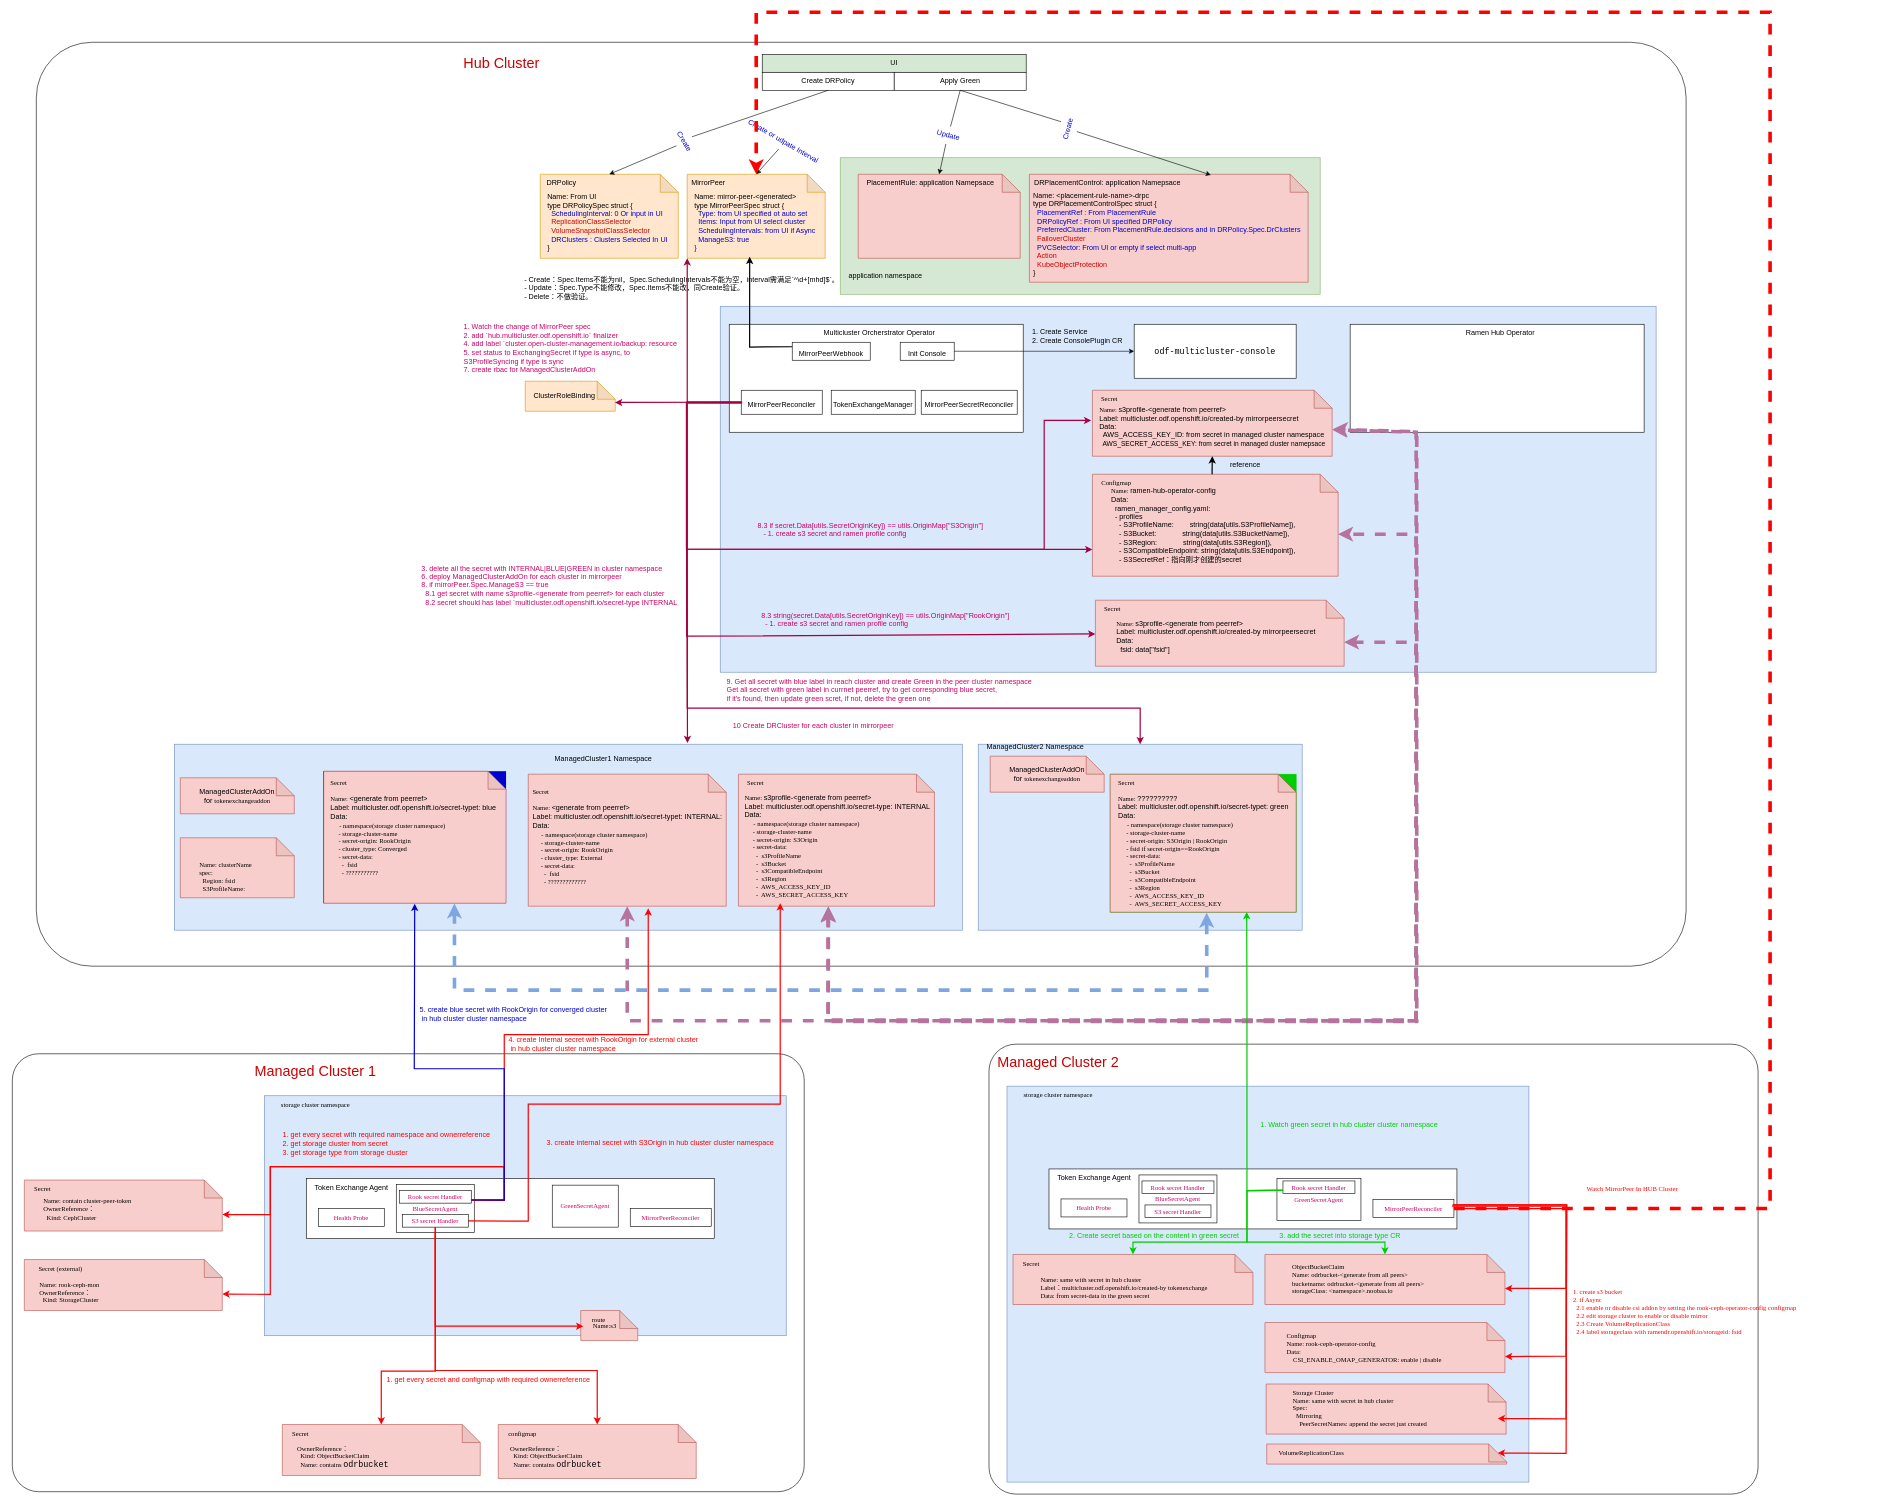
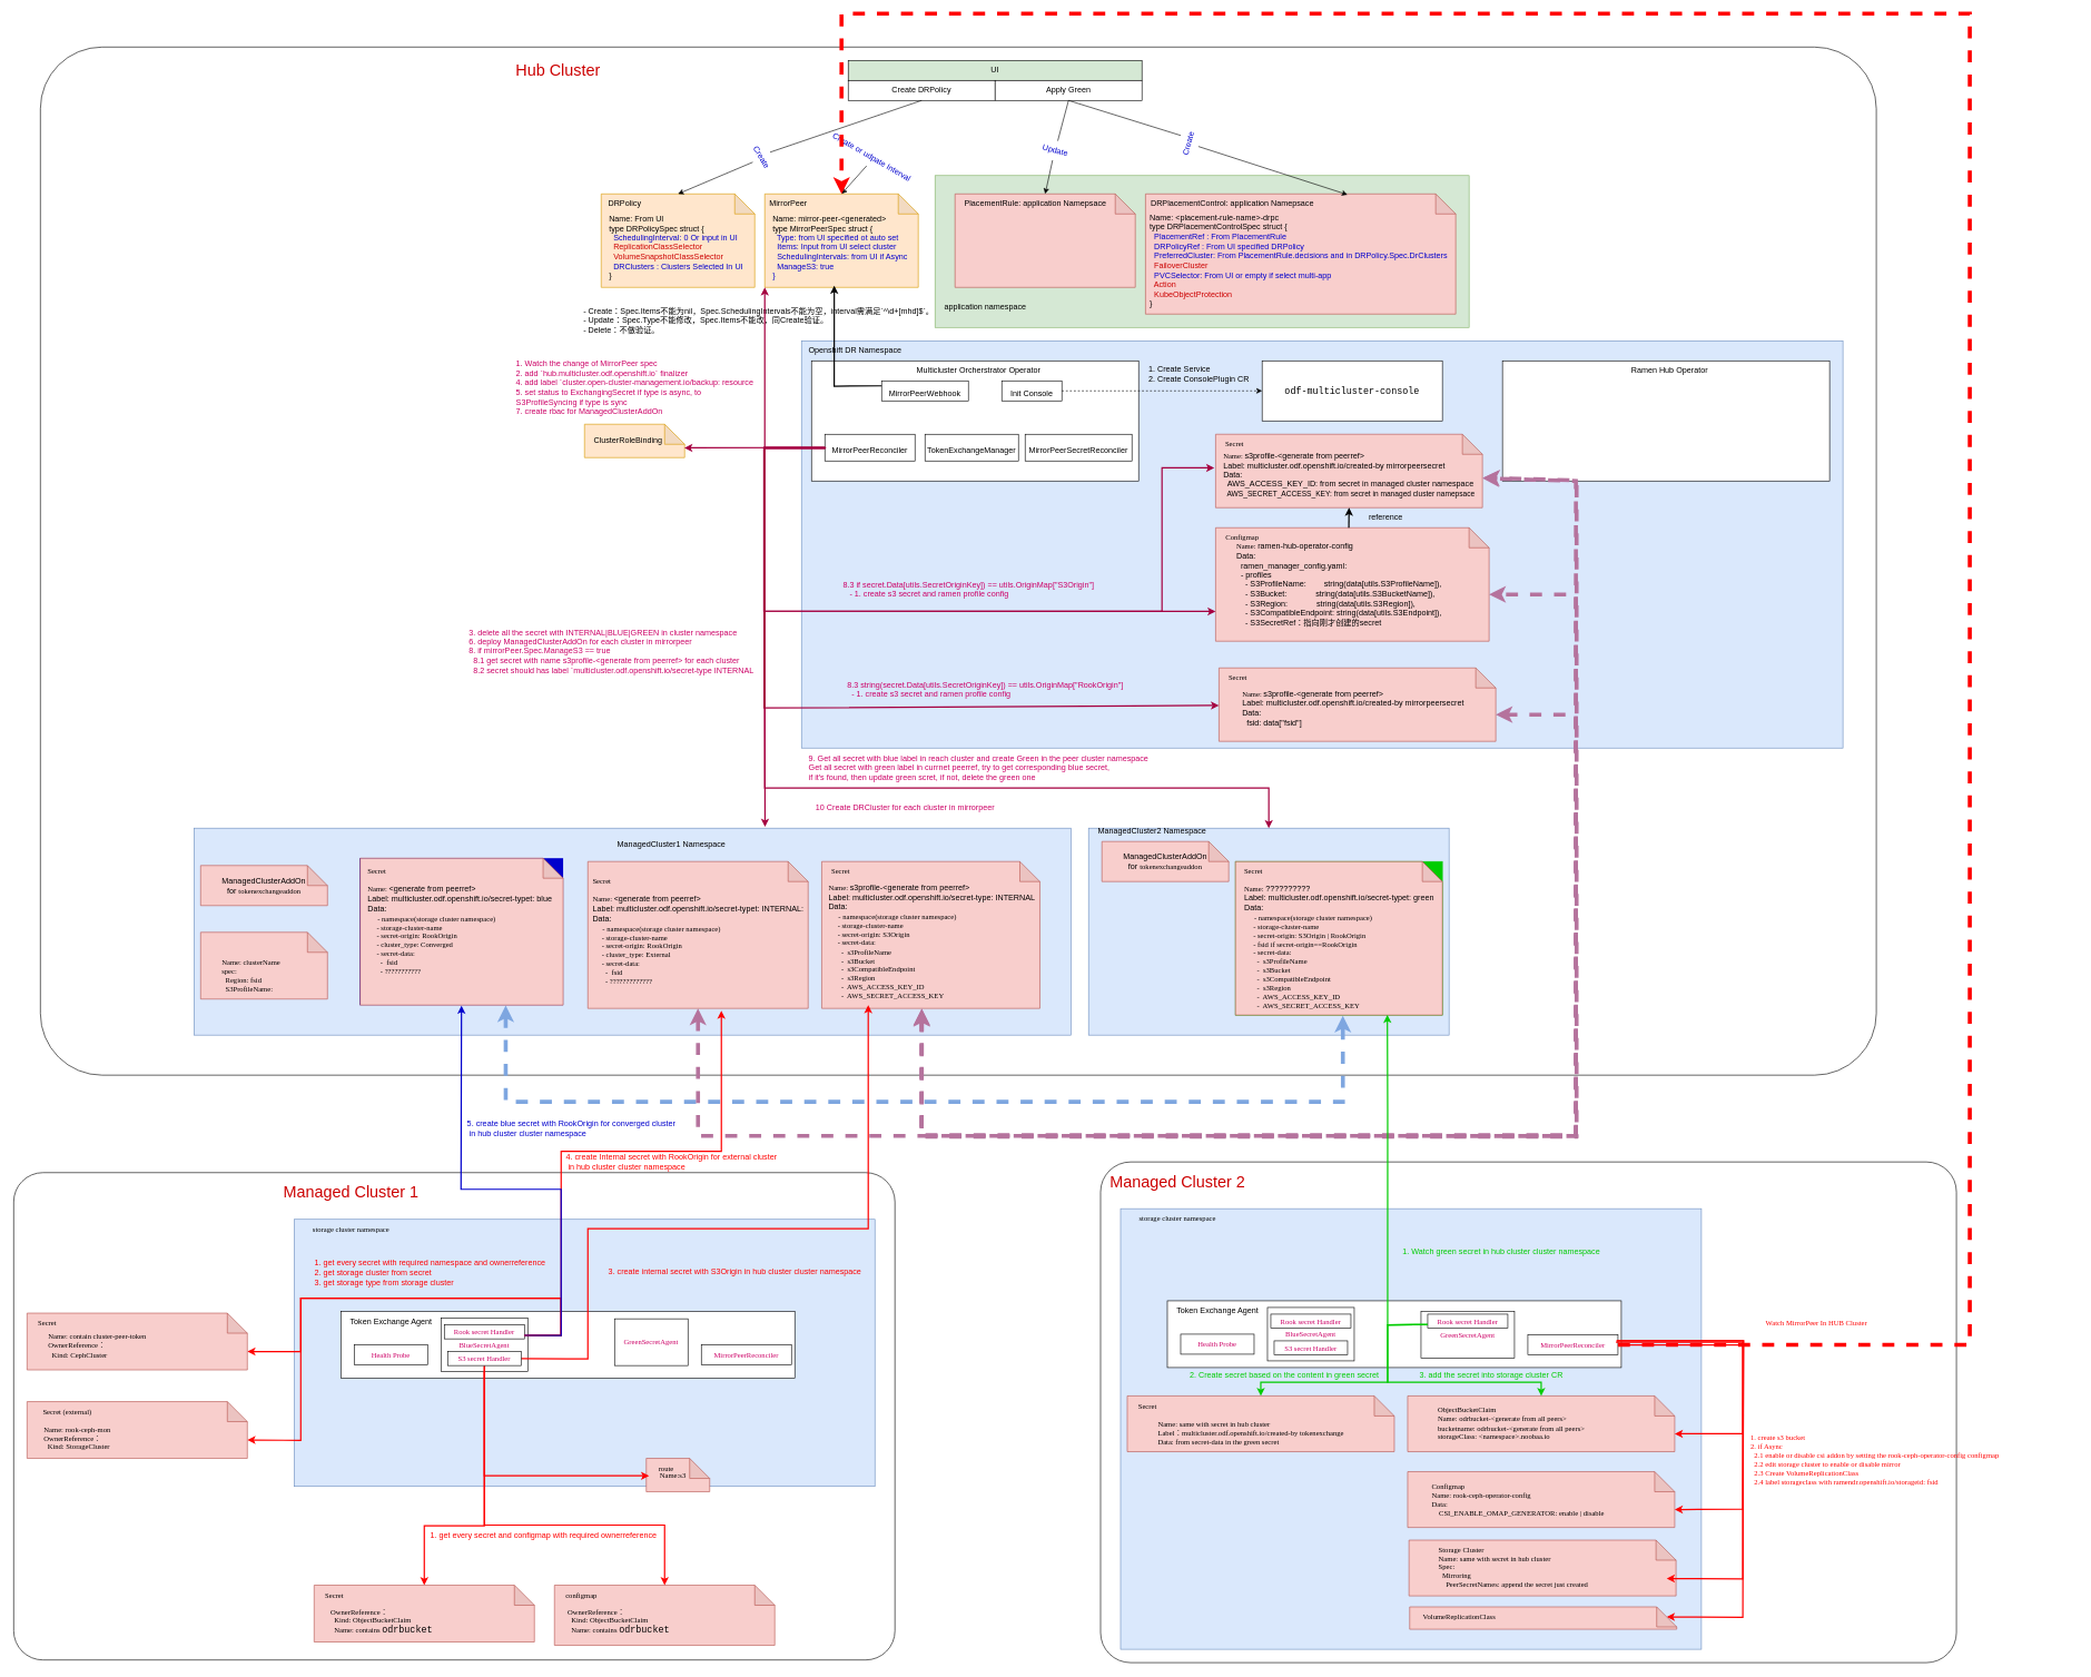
+ <mxCell id="66" value="&lt;span style=&quot;color: rgb(0, 0, 0);&quot;&gt;Openshift DR Namespace&lt;/span&gt;" style="text;html=1;align=center;verticalAlign=middle;resizable=0;points=[];autosize=1;strokeColor=none;fillColor=none;fontColor=#CC0000;" vertex="1" parent="1"><mxGeometry x="1200" y="510" width="160" height="30" as="geometry" /></mxCell>
- <mxCell id="53" value="" style="endArrow=classic;html=1;rounded=0;fontSize=12;fontColor=#000000;exitX=1;exitY=0.5;exitDx=0;exitDy=0;entryX=0;entryY=0.5;entryDx=0;entryDy=0;" edge="1" parent="1" source="48" target="52"><mxGeometry width="50" height="50" relative="1" as="geometry"><mxPoint x="1730" y="500" as="sourcePoint" /><mxPoint x="1780" y="450" as="targetPoint" /></mxGeometry></mxCell>
+ <mxCell id="53" value="" style="endArrow=classic;html=1;rounded=0;fontSize=12;fontColor=#000000;exitX=1;exitY=0.5;exitDx=0;exitDy=0;entryX=0;entryY=0.5;entryDx=0;entryDy=0;dashed=1;" edge="1" parent="1" source="48" target="52"><mxGeometry width="50" height="50" relative="1" as="geometry"><mxPoint x="1730" y="500" as="sourcePoint" /><mxPoint x="1780" y="450" as="targetPoint" /></mxGeometry></mxCell>
- <mxCell id="175" value="&lt;div style=&quot;text-align: left;&quot;&gt;&lt;font color=&quot;#00cc00&quot;&gt;3. add the secret into storage type CR&lt;/font&gt;&lt;/div&gt;" style="text;html=1;align=center;verticalAlign=middle;resizable=0;points=[];autosize=1;strokeColor=none;fillColor=none;fontSize=12;fontColor=#000000;" vertex="1" parent="1"><mxGeometry x="2113" y="2044" width="240" height="30" as="geometry" /></mxCell>
+ <mxCell id="175" value="&lt;div style=&quot;text-align: left;&quot;&gt;&lt;font color=&quot;#00cc00&quot;&gt;3. add the secret into storage cluster CR&lt;/font&gt;&lt;/div&gt;" style="text;html=1;align=center;verticalAlign=middle;resizable=0;points=[];autosize=1;strokeColor=none;fillColor=none;fontSize=12;fontColor=#000000;" vertex="1" parent="1"><mxGeometry x="2113" y="2044" width="240" height="30" as="geometry" /></mxCell>
